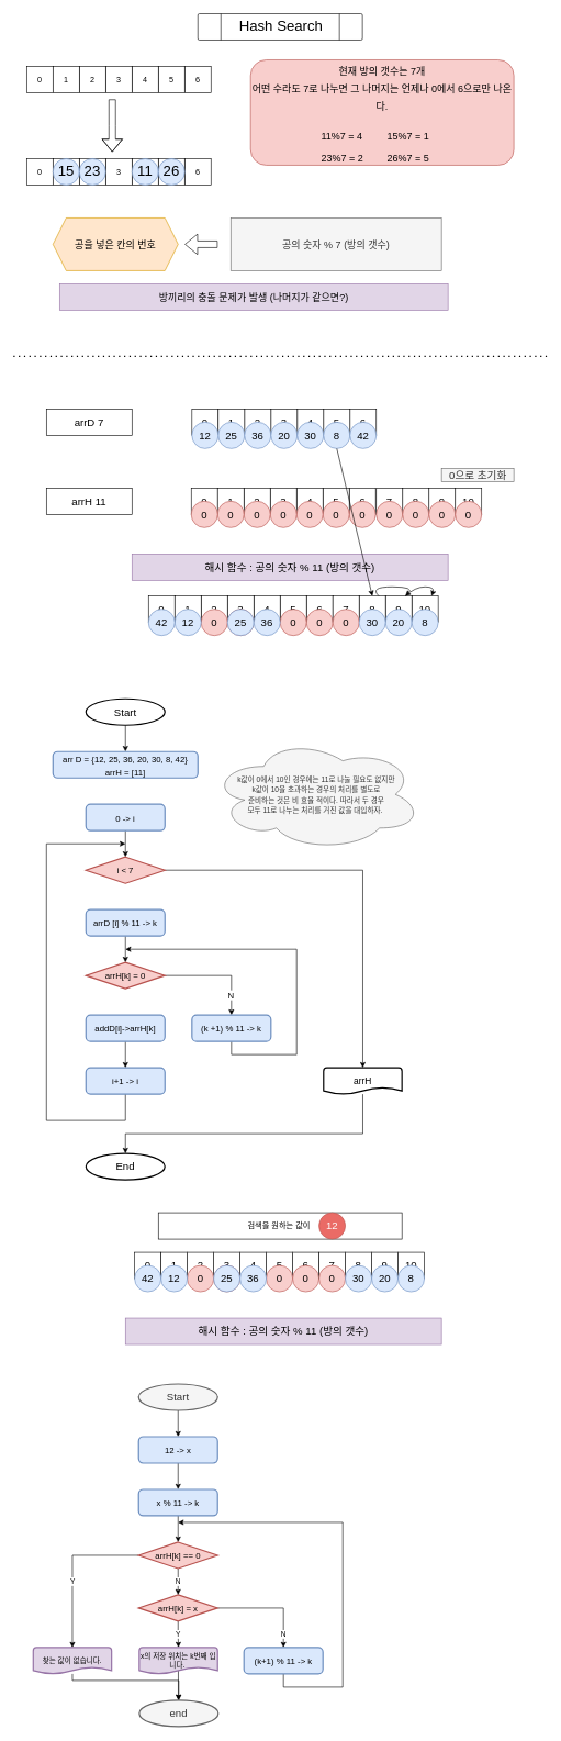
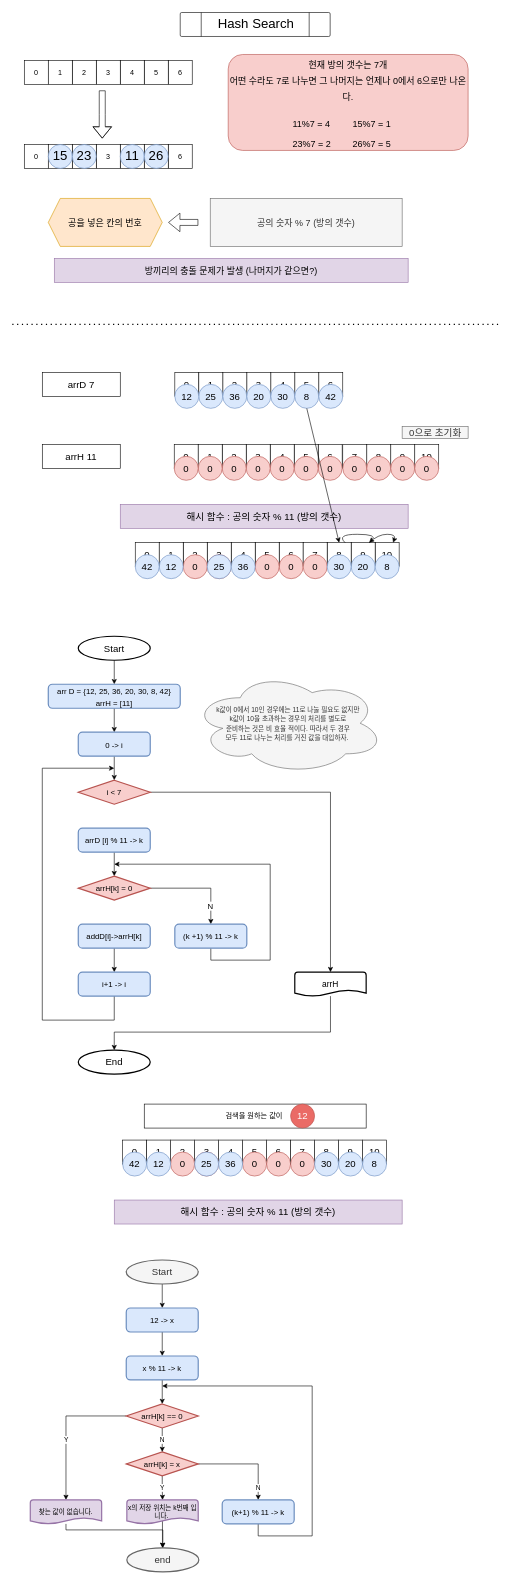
+ <mxCell id="103" value="" style="edgeStyle=orthogonalEdgeStyle;rounded=0;orthogonalLoop=1;jettySize=auto;html=1;fontSize=13;" parent="1" source="104" target="106" edge="1"><mxGeometry relative="1" as="geometry" /></mxCell>
